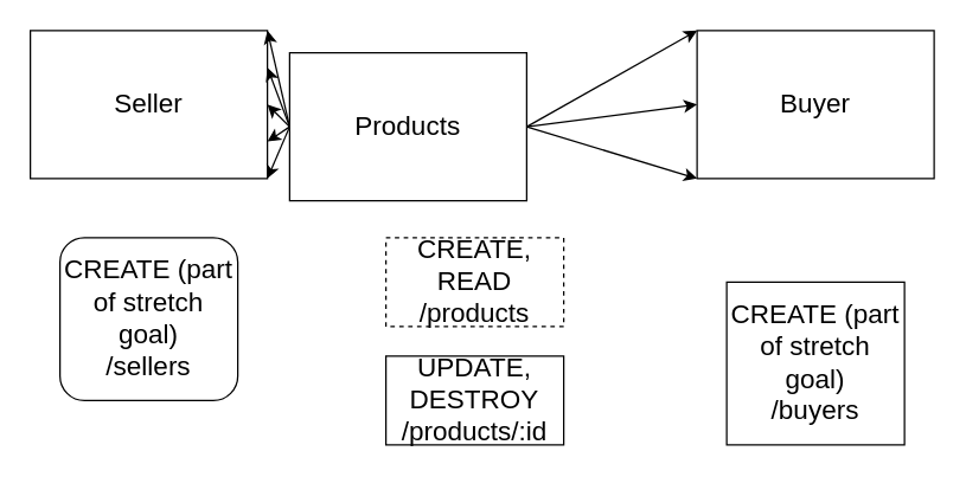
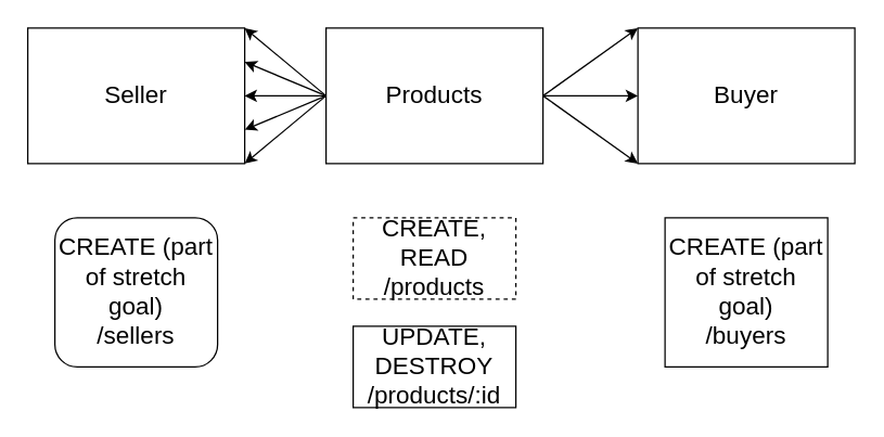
- <mxCell id="2" value="&lt;font style=&quot;font-size: 18px&quot;&gt;Products&lt;/font&gt;" style="rounded=0;whiteSpace=wrap;html=1;" vertex="1" parent="1"><mxGeometry x="195" y="35" width="160" height="100" as="geometry" /></mxCell>
+ <mxCell id="2" value="&lt;font style=&quot;font-size: 18px&quot;&gt;Products&lt;/font&gt;" style="rounded=0;whiteSpace=wrap;html=1;" vertex="1" parent="1"><mxGeometry x="240" y="20" width="160" height="100" as="geometry" /></mxCell>
- <mxCell id="16" value="CREATE (part of stretch goal)&lt;br&gt;/buyers" style="rounded=0;whiteSpace=wrap;html=1;fontSize=18;" vertex="1" parent="1"><mxGeometry x="490" y="190" width="120" height="110" as="geometry" /></mxCell>
+ <mxCell id="16" value="CREATE (part of stretch goal)&lt;br&gt;/buyers" style="rounded=0;whiteSpace=wrap;html=1;fontSize=18;" vertex="1" parent="1"><mxGeometry x="490" y="160" width="120" height="110" as="geometry" /></mxCell>
